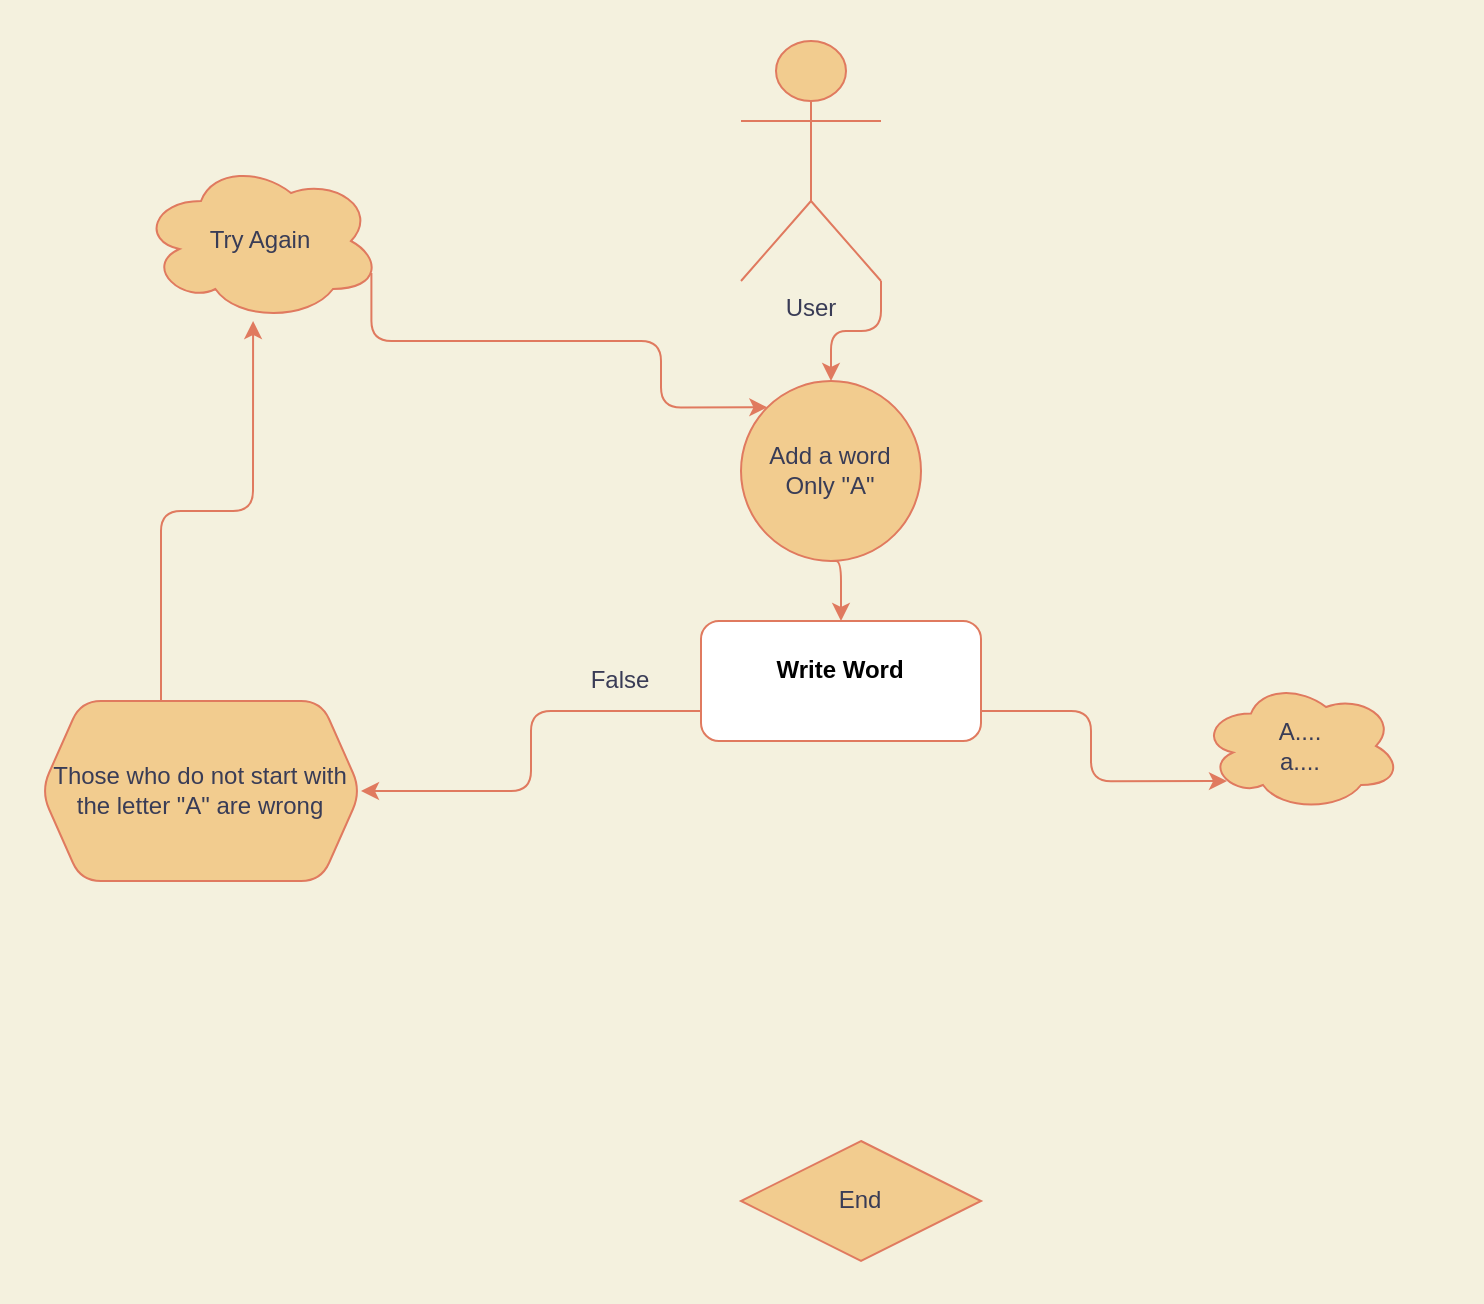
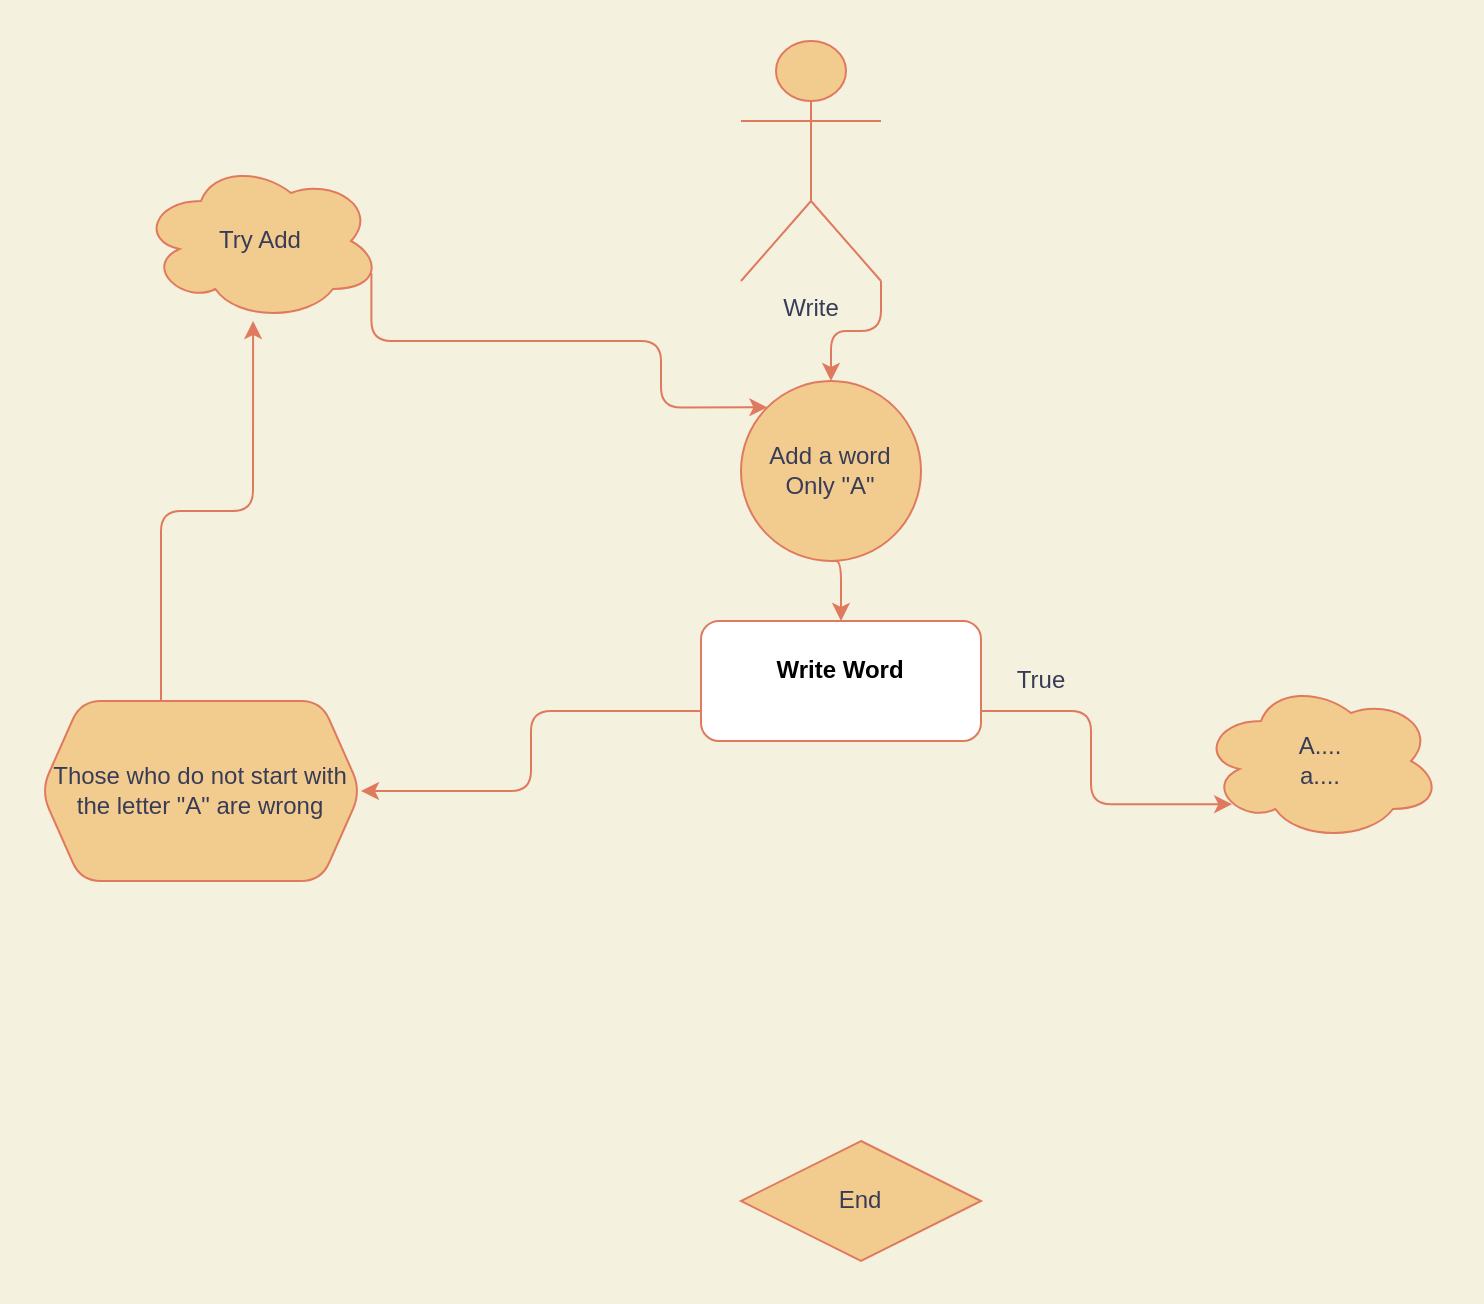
- <mxCell id="10" value="Try Again" style="ellipse;shape=cloud;whiteSpace=wrap;html=1;fillColor=#F2CC8F;strokeColor=#E07A5F;fontColor=#393C56;rounded=1;" vertex="1" parent="1"><mxGeometry x="70" y="80" width="120" height="80" as="geometry" /></mxCell>
+ <mxCell id="10" value="Try Add" style="ellipse;shape=cloud;whiteSpace=wrap;html=1;fillColor=#F2CC8F;strokeColor=#E07A5F;fontColor=#393C56;rounded=1;" vertex="1" parent="1"><mxGeometry x="70" y="80" width="120" height="80" as="geometry" /></mxCell>
- <mxCell id="3" value="User" style="shape=umlActor;verticalLabelPosition=bottom;verticalAlign=top;html=1;outlineConnect=0;fillColor=#F2CC8F;strokeColor=#E07A5F;fontColor=#393C56;rounded=1;" parent="1" vertex="1"><mxGeometry x="370" y="20" width="70" height="120" as="geometry" /></mxCell>
+ <mxCell id="3" value="Write" style="shape=umlActor;verticalLabelPosition=bottom;verticalAlign=top;html=1;outlineConnect=0;fillColor=#F2CC8F;strokeColor=#E07A5F;fontColor=#393C56;rounded=1;" parent="1" vertex="1"><mxGeometry x="370" y="20" width="70" height="120" as="geometry" /></mxCell>
- <mxCell id="11" value="False" style="text;html=1;strokeColor=none;fillColor=none;align=center;verticalAlign=middle;whiteSpace=wrap;fontColor=#393C56;rounded=1;" vertex="1" parent="1"><mxGeometry x="290" y="330" width="40" height="20" as="geometry" /></mxCell>
+ <mxCell id="16" value="True" style="text;html=1;align=center;verticalAlign=middle;resizable=0;points=[];autosize=1;fontColor=#393C56;" vertex="1" parent="1"><mxGeometry x="500" y="330" width="40" height="20" as="geometry" /></mxCell>
- <mxCell id="6" value="A....&lt;br&gt;a...." style="ellipse;shape=cloud;whiteSpace=wrap;html=1;fillColor=#F2CC8F;strokeColor=#E07A5F;fontColor=#393C56;rounded=1;" vertex="1" parent="1"><mxGeometry x="600" y="340" width="100" height="65" as="geometry" /></mxCell>
+ <mxCell id="6" value="A....&lt;br&gt;a...." style="ellipse;shape=cloud;whiteSpace=wrap;html=1;fillColor=#F2CC8F;strokeColor=#E07A5F;fontColor=#393C56;rounded=1;" vertex="1" parent="1"><mxGeometry x="600" y="340" width="120" height="80" as="geometry" /></mxCell>
